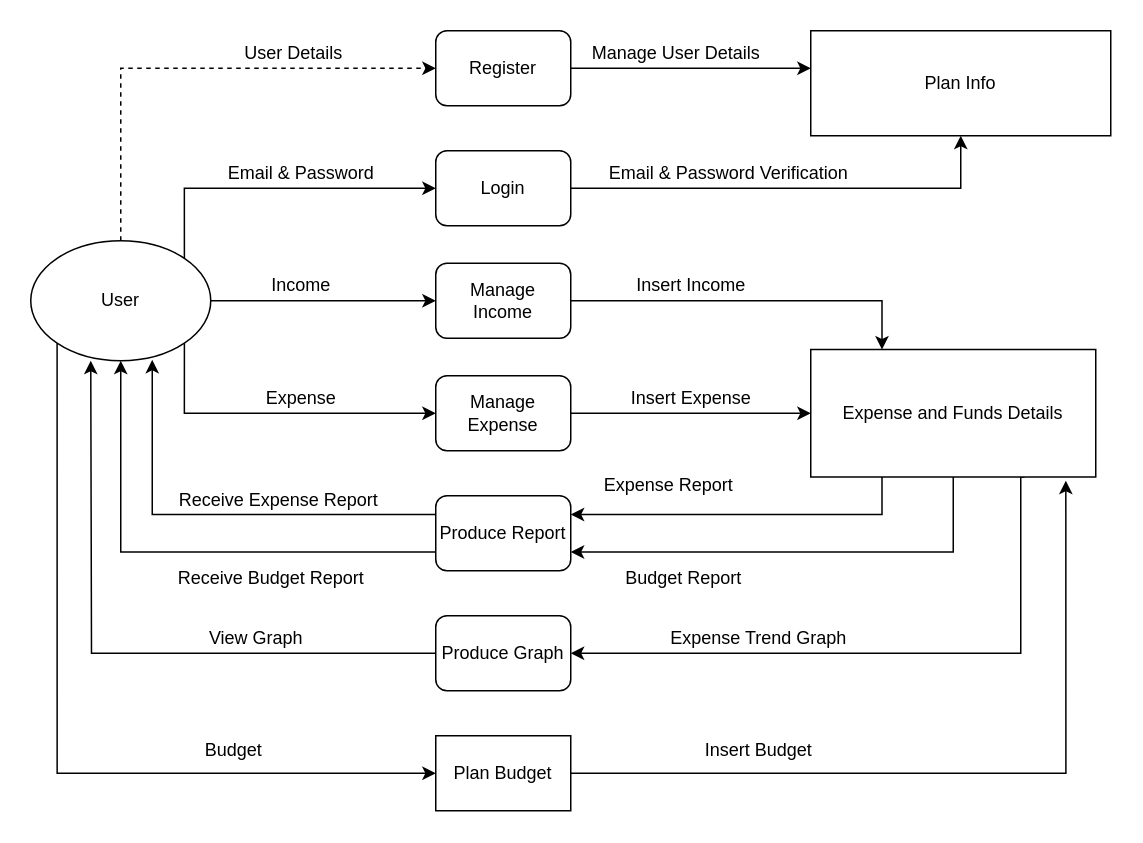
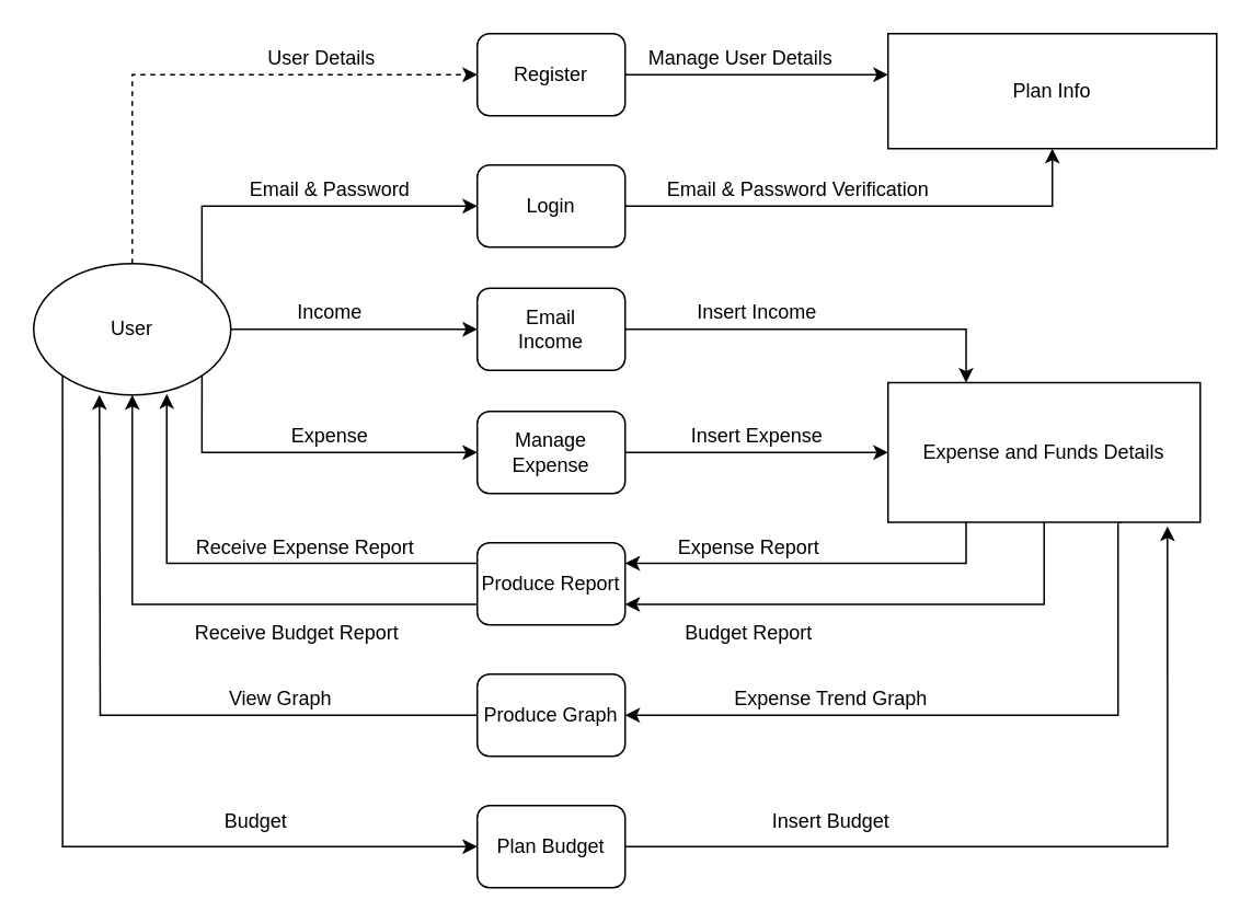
- <mxCell id="5" value="Manage &lt;br&gt;Income" style="rounded=1;whiteSpace=wrap;html=1;" vertex="1" parent="1"><mxGeometry x="290" y="175" width="90" height="50" as="geometry" /></mxCell>
+ <mxCell id="5" value="Email &lt;br&gt;Income" style="rounded=1;whiteSpace=wrap;html=1;" vertex="1" parent="1"><mxGeometry x="290" y="175" width="90" height="50" as="geometry" /></mxCell>
- <mxCell id="34" value="Expense Report" style="text;html=1;align=center;verticalAlign=middle;resizable=0;points=[];autosize=1;strokeColor=none;fillColor=none;" vertex="1" parent="1"><mxGeometry x="390" y="307.5" width="110" height="30" as="geometry" /></mxCell>
+ <mxCell id="34" value="Expense Report" style="text;html=1;align=center;verticalAlign=middle;resizable=0;points=[];autosize=1;strokeColor=none;fillColor=none;" vertex="1" parent="1"><mxGeometry x="400" y="317.5" width="110" height="30" as="geometry" /></mxCell>
- <mxCell id="41" value="Plan Budget" style="whiteSpace=wrap;html=1;rounded=0;" vertex="1" parent="1"><mxGeometry x="290" y="490" width="90" height="50" as="geometry" /></mxCell>
+ <mxCell id="41" value="Plan Budget" style="rounded=1;whiteSpace=wrap;html=1;" vertex="1" parent="1"><mxGeometry x="290" y="490" width="90" height="50" as="geometry" /></mxCell>
